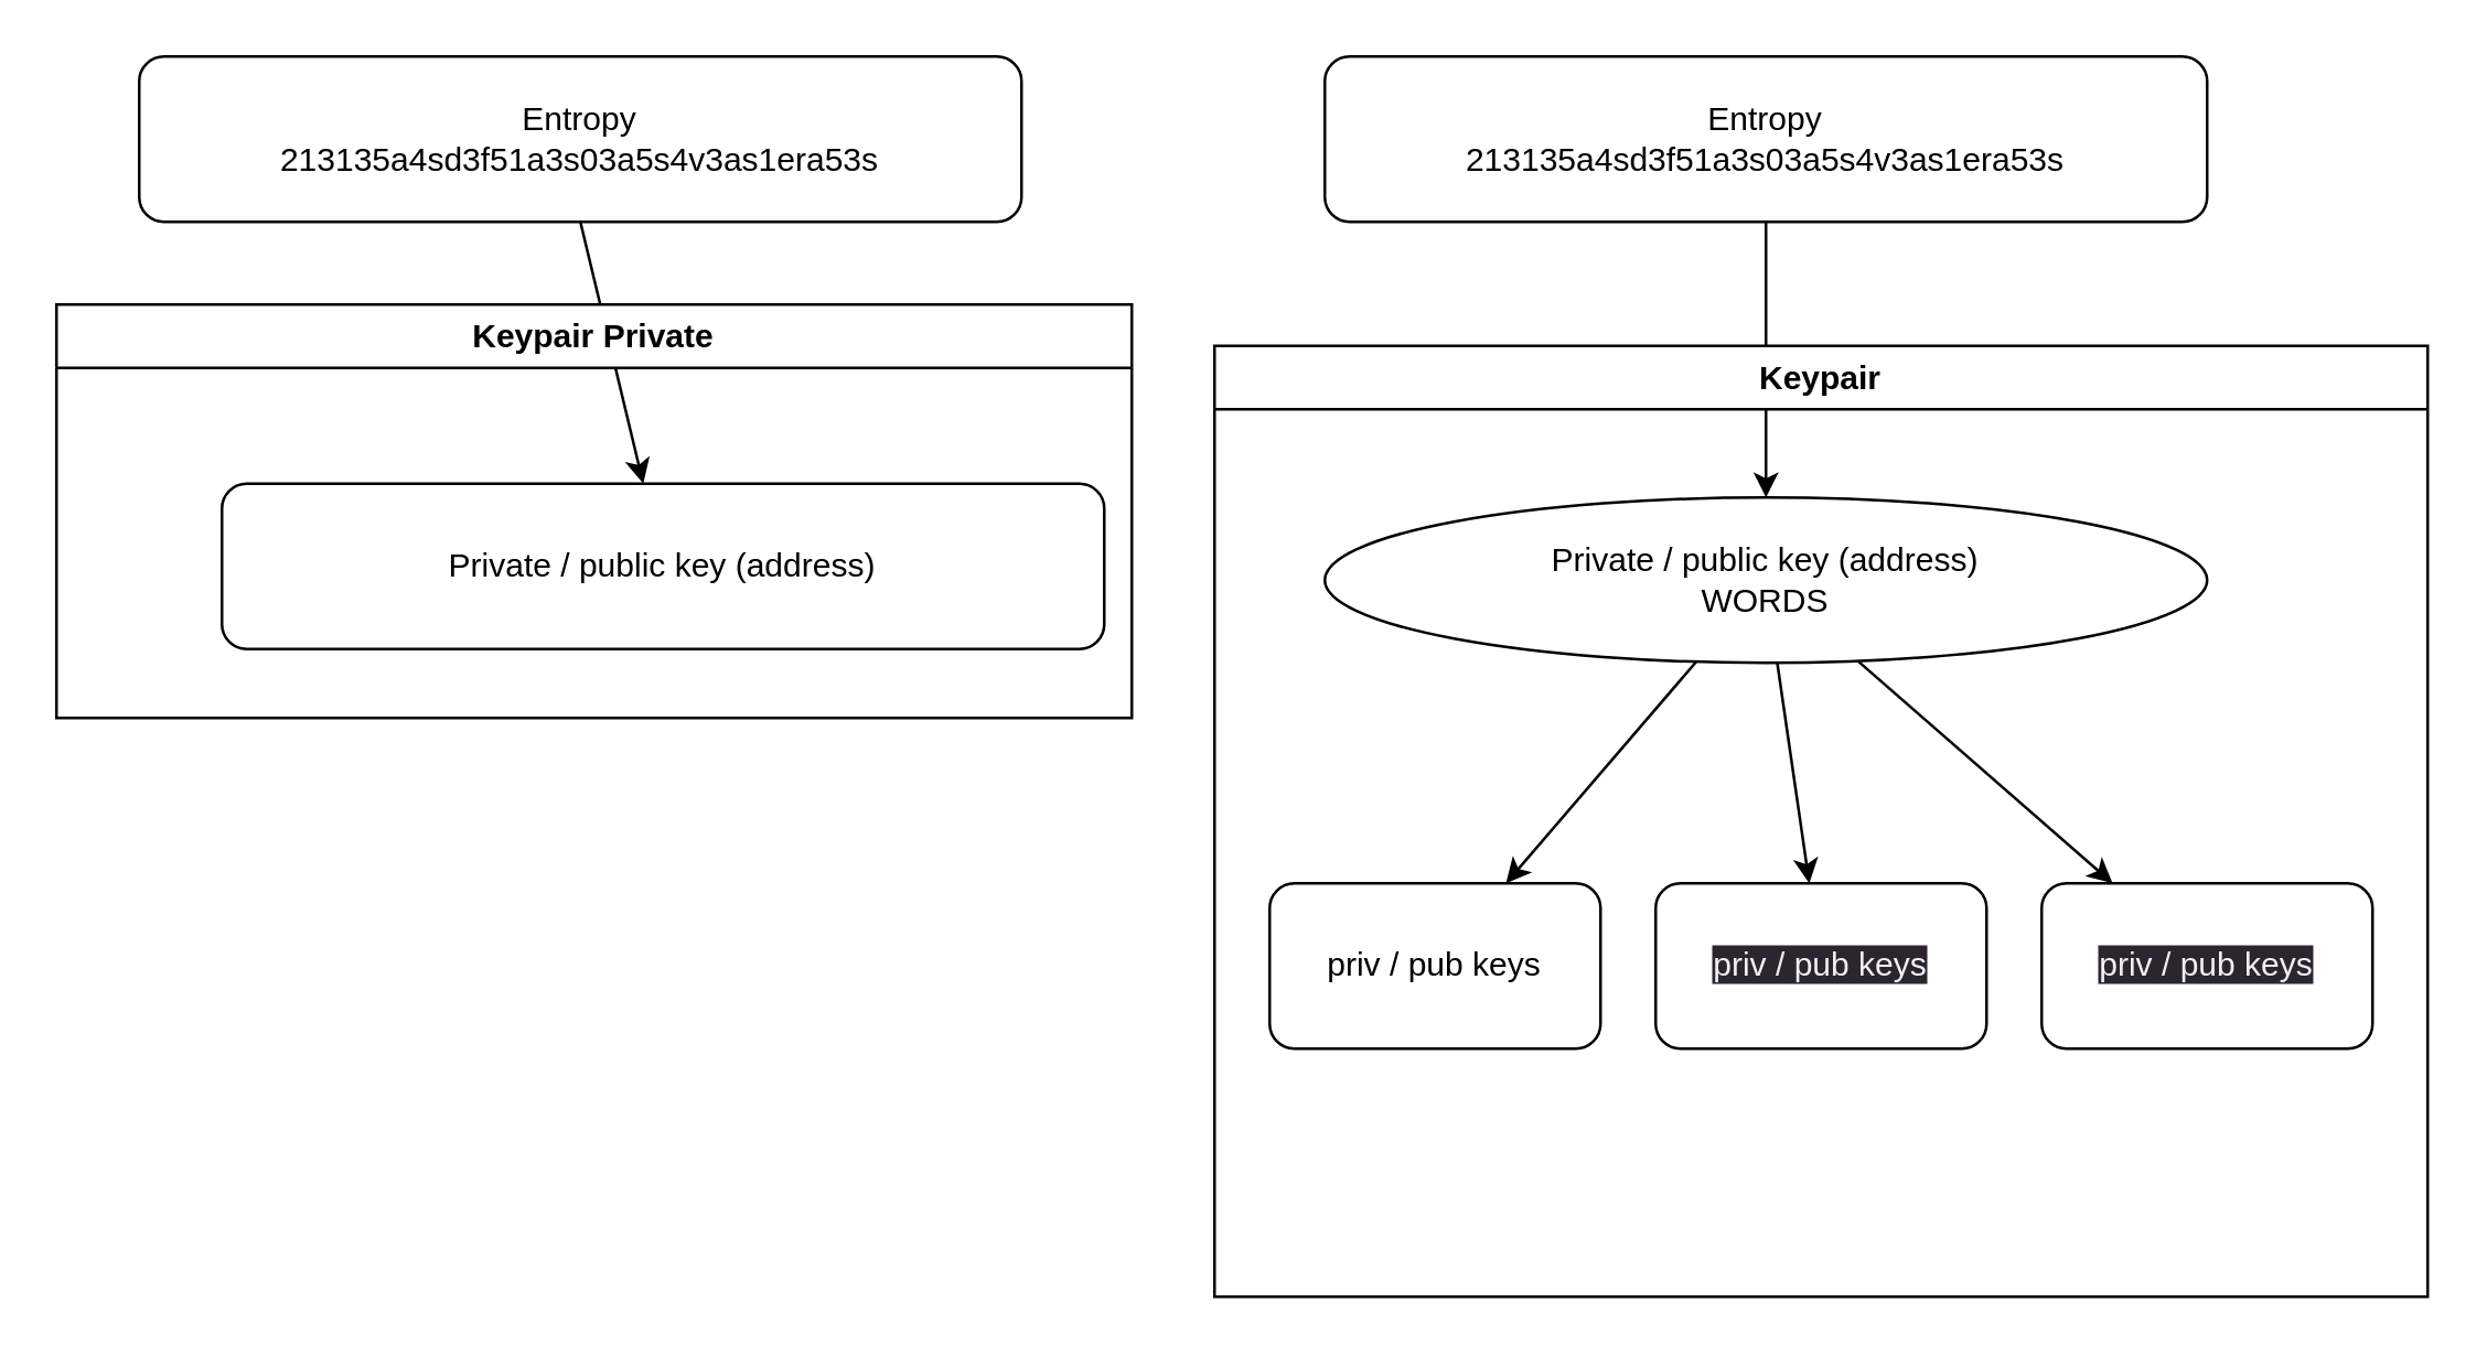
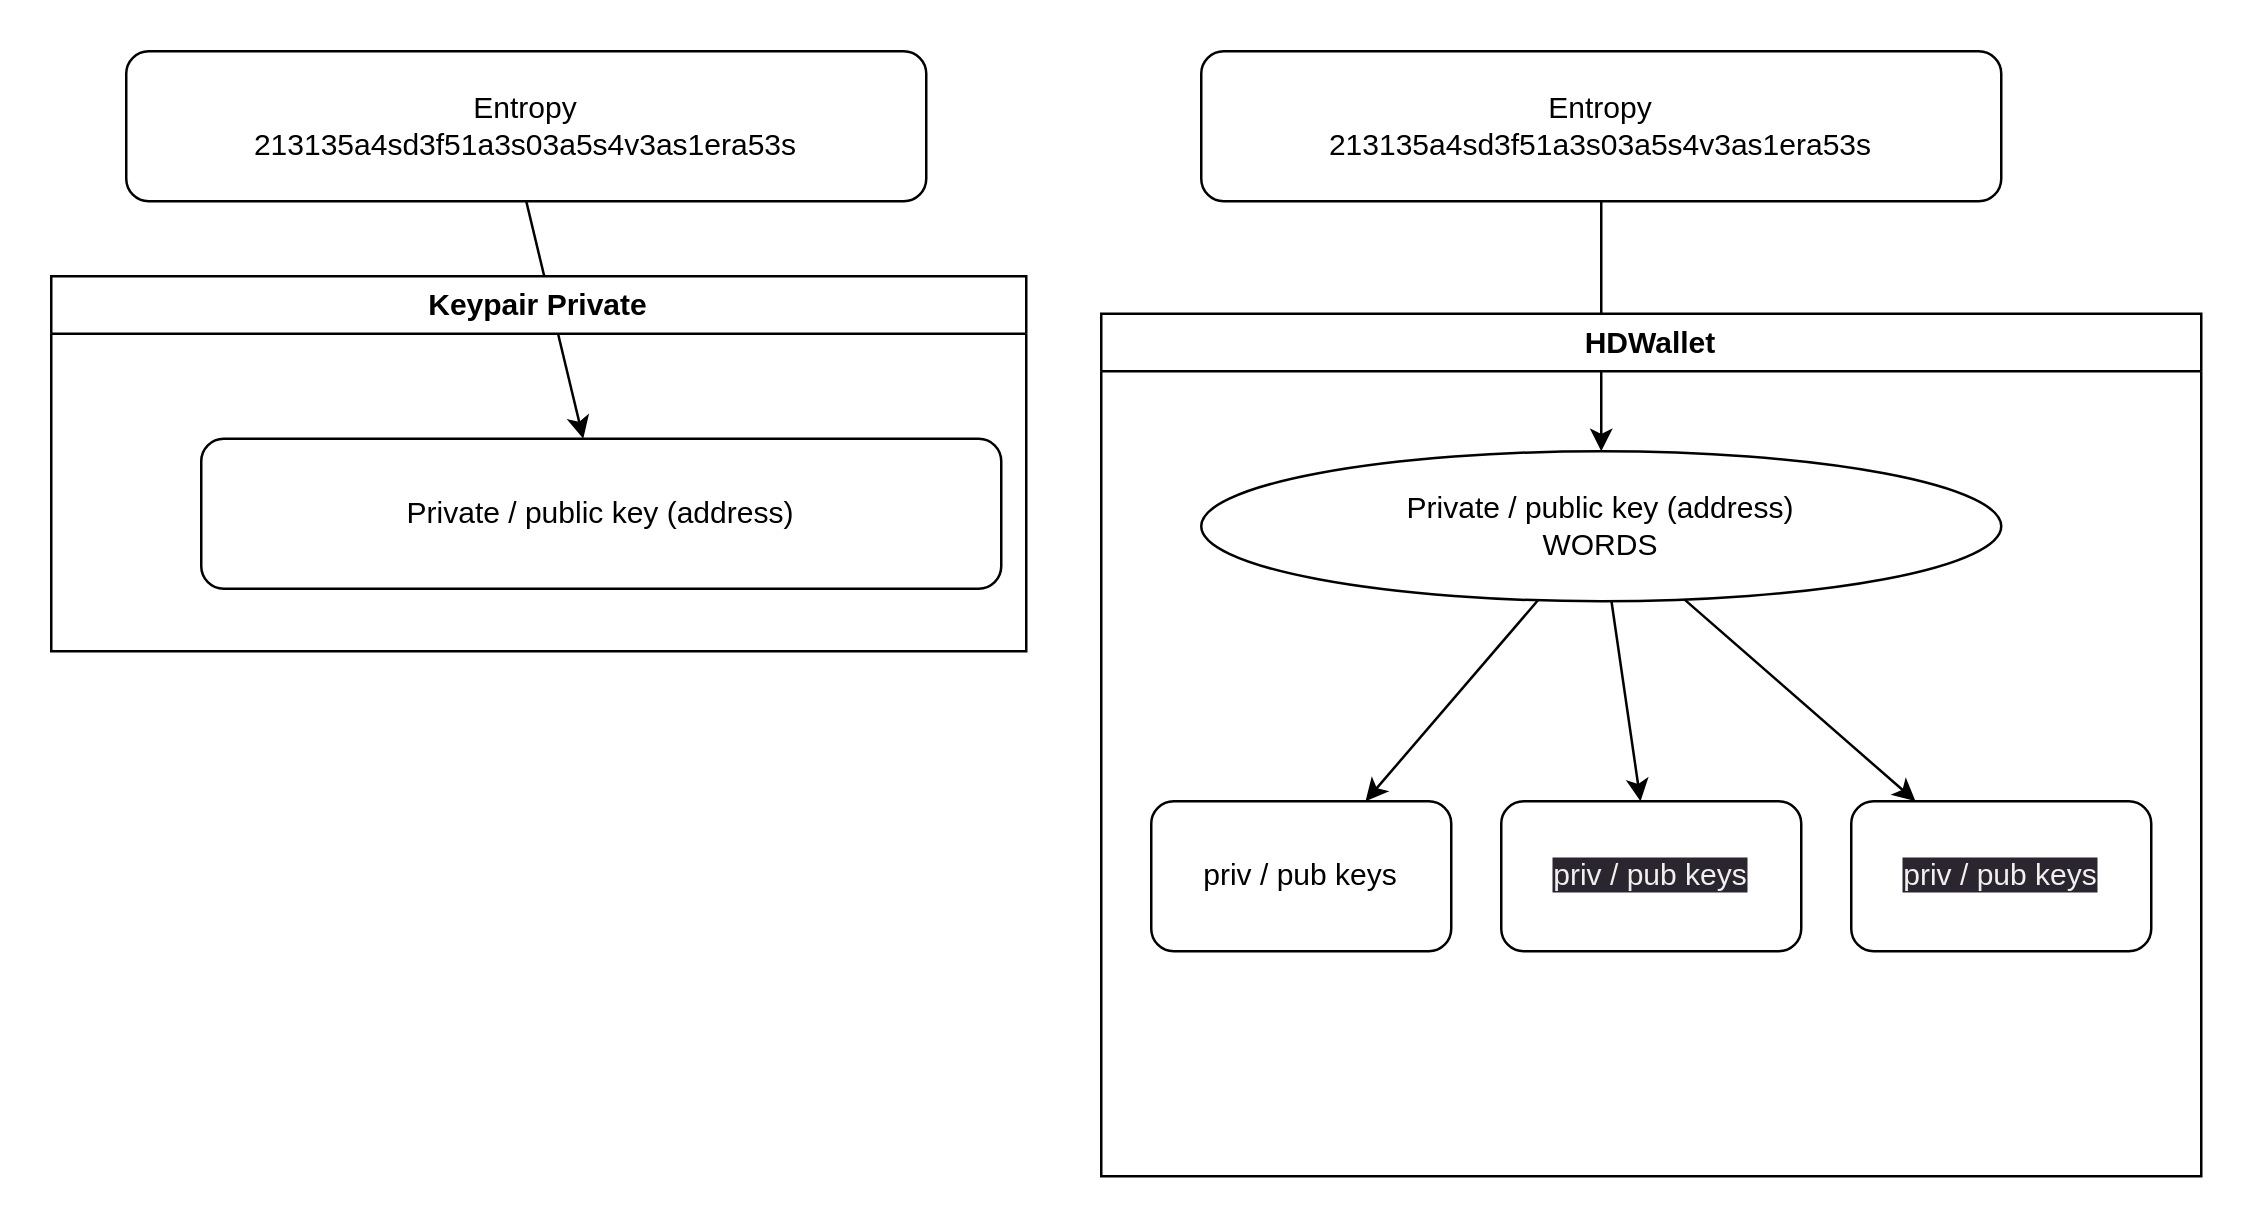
- <mxCell id="8" value="Keypair" style="swimlane;whiteSpace=wrap;html=1;startSize=23;" vertex="1" parent="1"><mxGeometry x="440" y="125" width="440" height="345" as="geometry" /></mxCell>
+ <mxCell id="8" value="HDWallet" style="swimlane;whiteSpace=wrap;html=1;startSize=23;" vertex="1" parent="1"><mxGeometry x="440" y="125" width="440" height="345" as="geometry" /></mxCell>
